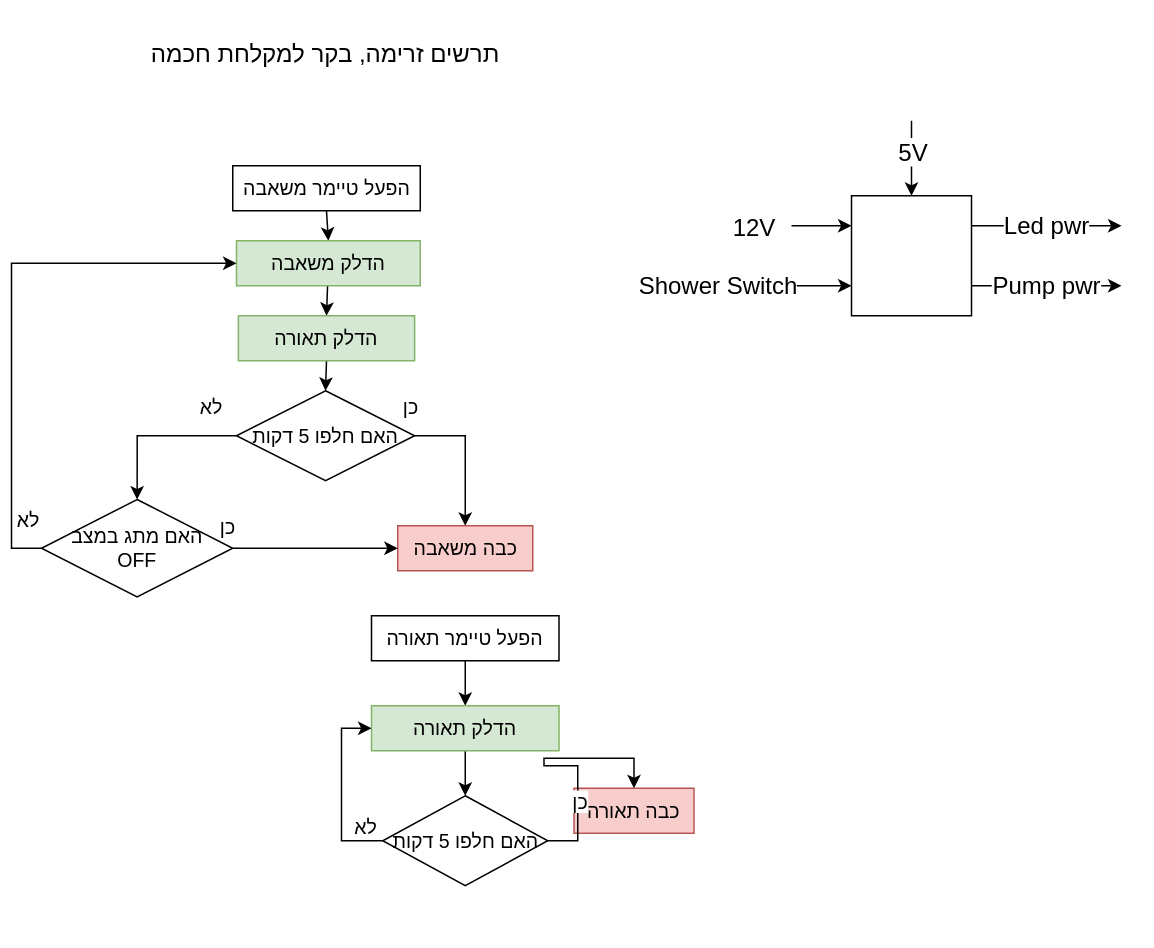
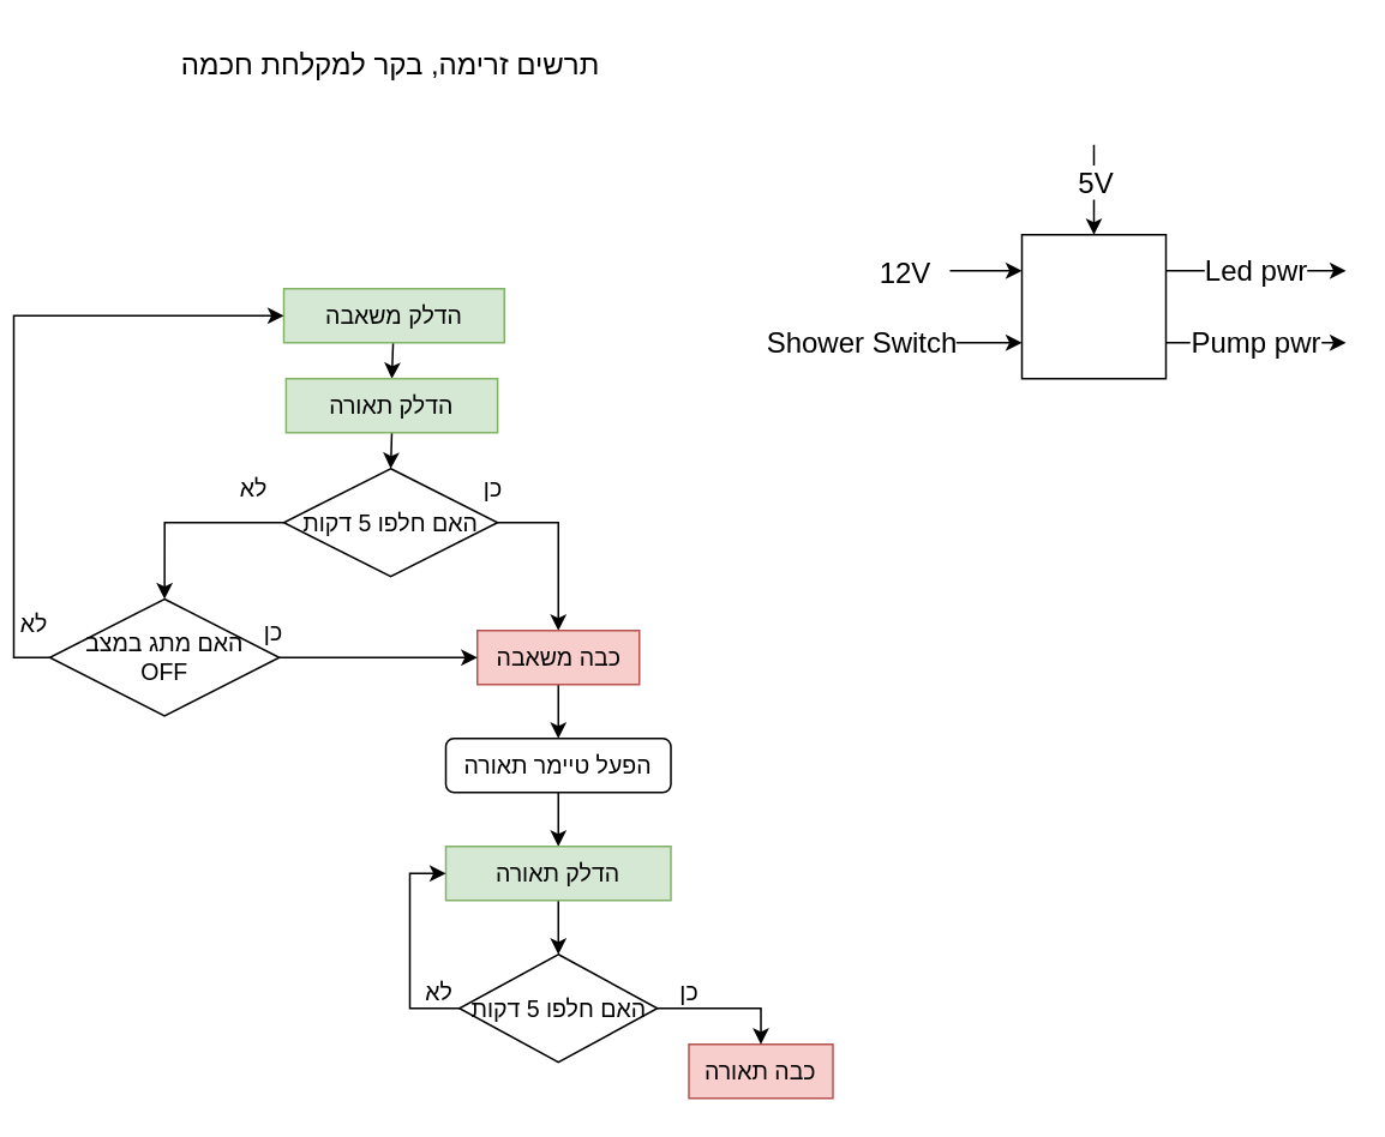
- <mxCell id="4" value="הפעל טיימר משאבה" style="rounded=0;whiteSpace=wrap;html=1;fontSize=13;" vertex="1" parent="1"><mxGeometry x="147.5" y="110" width="125" height="30" as="geometry" /></mxCell>
- <mxCell id="3" style="edgeStyle=none;rounded=0;orthogonalLoop=1;jettySize=auto;html=1;exitX=0.5;exitY=1;exitDx=0;exitDy=0;entryX=0.5;entryY=0;entryDx=0;entryDy=0;fontSize=13;" edge="1" parent="1" source="4" target="6"><mxGeometry relative="1" as="geometry"><mxPoint x="370" y="180" as="targetPoint" /></mxGeometry></mxCell>
+ <mxCell id="2" style="edgeStyle=none;rounded=0;orthogonalLoop=1;jettySize=auto;html=1;exitX=0.5;exitY=1;exitDx=0;exitDy=0;entryX=0.5;entryY=0;entryDx=0;entryDy=0;fontSize=13;" edge="1" parent="1" source="12" target="8"><mxGeometry relative="1" as="geometry"><mxPoint x="275" y="290" as="targetPoint" /></mxGeometry></mxCell>
- <mxCell id="8" value="הפעל טיימר תאורה" style="rounded=0;whiteSpace=wrap;html=1;fontSize=13;" vertex="1" parent="1"><mxGeometry x="240" y="410" width="125" height="30" as="geometry" /></mxCell>
+ <mxCell id="8" value="הפעל טיימר תאורה" style="whiteSpace=wrap;html=1;fontSize=13;rounded=1;" vertex="1" parent="1"><mxGeometry x="240" y="410" width="125" height="30" as="geometry" /></mxCell>
- <mxCell id="7" value="כבה תאורה" style="rounded=0;whiteSpace=wrap;html=1;fontSize=13;fillColor=#f8cecc;strokeColor=#b85450;" vertex="1" parent="1"><mxGeometry x="375" y="525" width="80" height="30" as="geometry" /></mxCell>
+ <mxCell id="7" value="כבה תאורה" style="rounded=0;whiteSpace=wrap;html=1;fontSize=13;fillColor=#f8cecc;strokeColor=#b85450;" vertex="1" parent="1"><mxGeometry x="375" y="580" width="80" height="30" as="geometry" /></mxCell>
